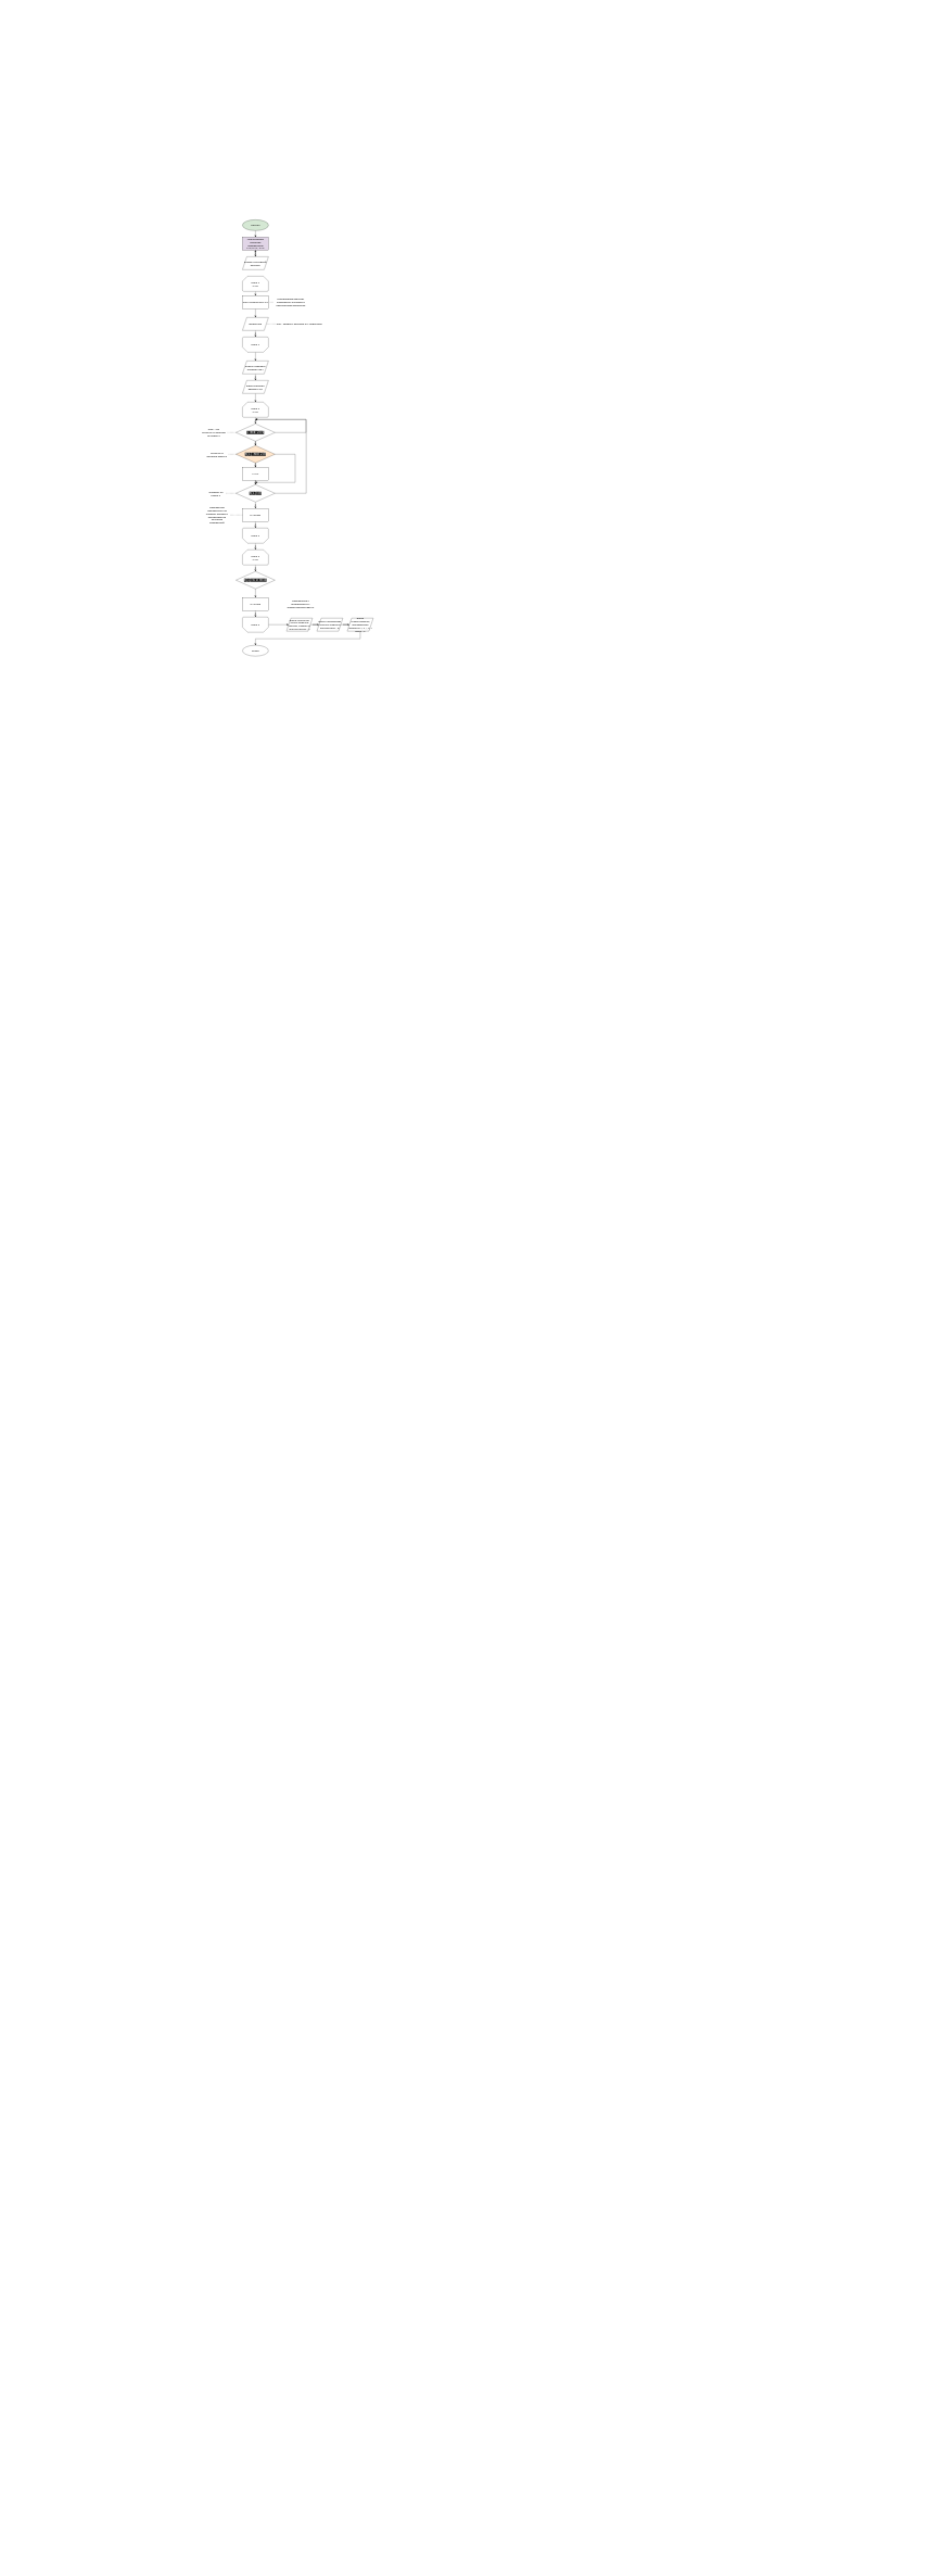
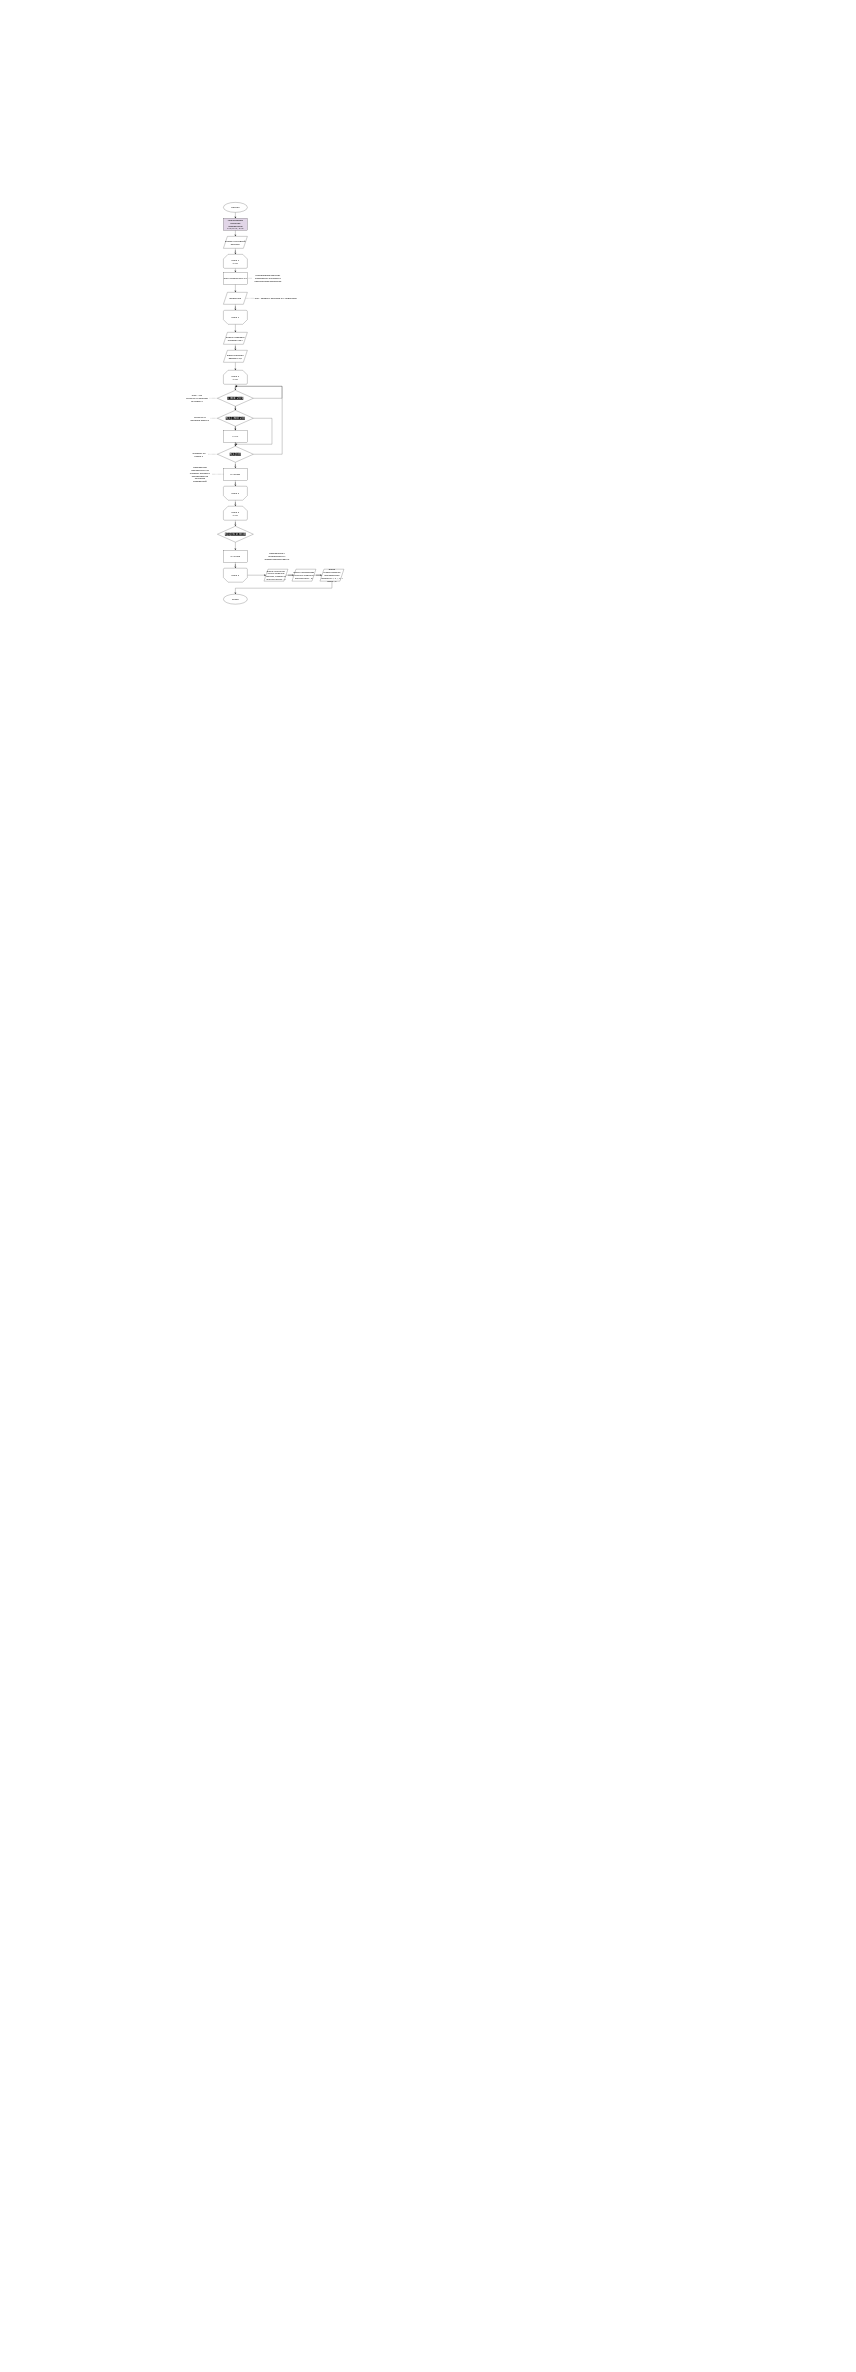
- <mxCell id="263" value="Начало" style="ellipse;whiteSpace=wrap;html=1;fillColor=#d5e8d4;" parent="1" vertex="1"><mxGeometry x="1117" y="1010" width="120" height="50" as="geometry" /></mxCell>
+ <mxCell id="263" value="Начало" style="ellipse;whiteSpace=wrap;html=1;" parent="1" vertex="1"><mxGeometry x="1117" y="1010" width="120" height="50" as="geometry" /></mxCell>
- <mxCell id="266" value="" style="edgeStyle=orthogonalEdgeStyle;rounded=0;orthogonalLoop=1;jettySize=auto;html=1;" parent="1" source="267" target="265" edge="1"><mxGeometry relative="1" as="geometry" /></mxCell>
+ <mxCell id="266" value="" style="edgeStyle=orthogonalEdgeStyle;rounded=0;orthogonalLoop=1;jettySize=auto;html=1;" parent="1" source="267" target="269" edge="1"><mxGeometry relative="1" as="geometry" /></mxCell>
- <mxCell id="294" value="&lt;span style=&quot;font-family: monospace; font-size: 13.2px; text-align: left;&quot; class=&quot;lit&quot;&gt;&lt;font style=&quot;background-color: rgb(26, 26, 26);&quot; color=&quot;#ffffff&quot;&gt;m[i] mod 2=0&lt;/font&gt;&lt;br&gt;&lt;/span&gt;" style="rhombus;whiteSpace=wrap;html=1;fillColor=#ffe6cc;" parent="1" vertex="1"><mxGeometry x="1087" y="2050" width="180" height="80" as="geometry" /></mxCell>
+ <mxCell id="294" value="&lt;span style=&quot;font-family: monospace; font-size: 13.2px; text-align: left;&quot; class=&quot;lit&quot;&gt;&lt;font style=&quot;background-color: rgb(26, 26, 26);&quot; color=&quot;#ffffff&quot;&gt;m[i] mod 2=0&lt;/font&gt;&lt;br&gt;&lt;/span&gt;" style="rhombus;whiteSpace=wrap;html=1;" parent="1" vertex="1"><mxGeometry x="1087" y="2050" width="180" height="80" as="geometry" /></mxCell>
